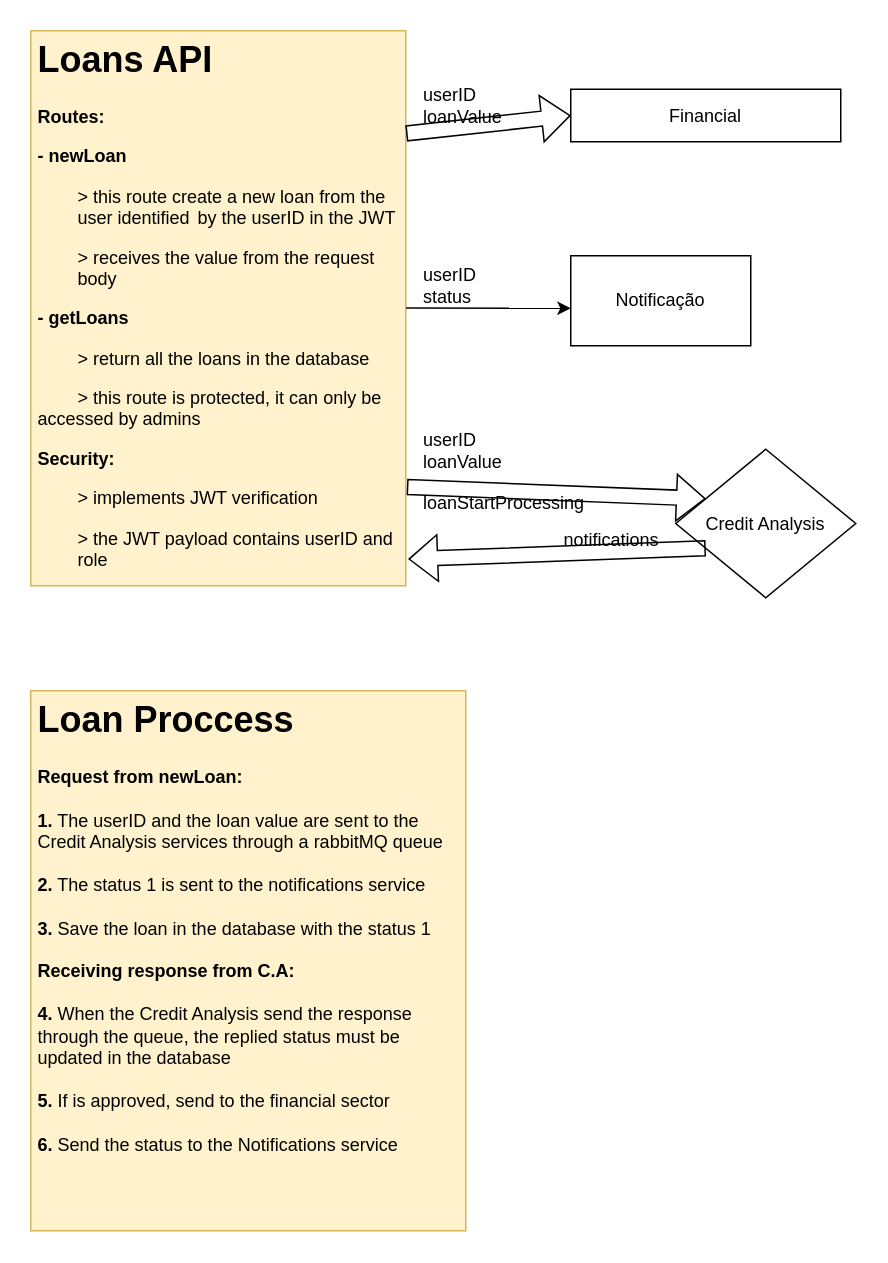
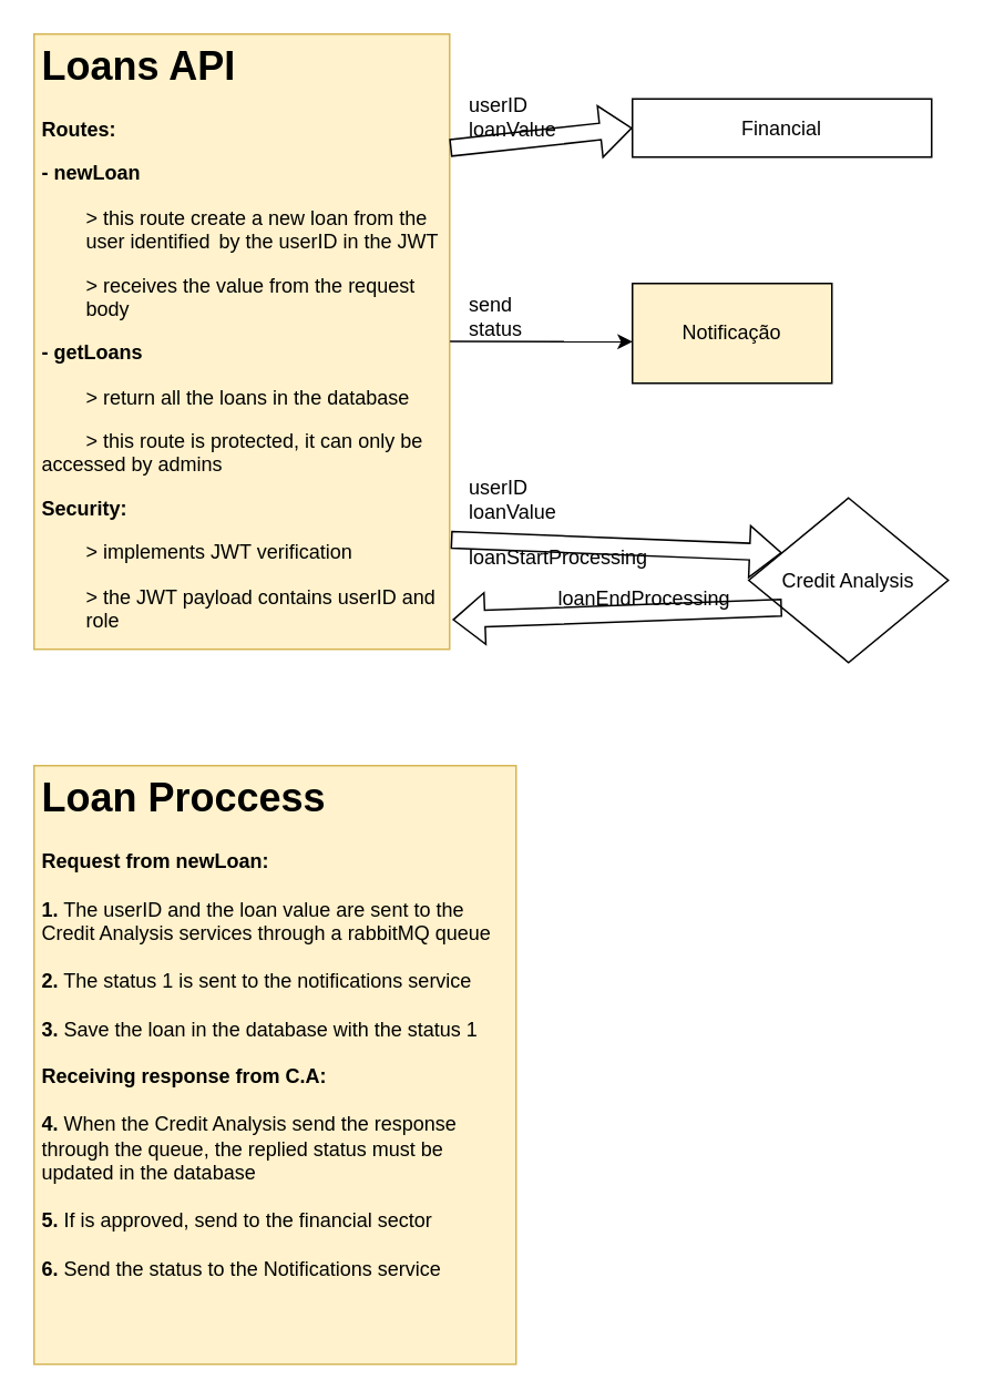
- <mxCell id="7" value="userID&lt;br&gt;status" style="text;html=1;align=left;verticalAlign=middle;resizable=0;points=[];autosize=1;strokeColor=none;fillColor=none;" vertex="1" parent="1"><mxGeometry x="280" y="170" width="60" height="40" as="geometry" /></mxCell>
+ <mxCell id="7" value="send&lt;br&gt;status" style="text;html=1;align=left;verticalAlign=middle;resizable=0;points=[];autosize=1;strokeColor=none;fillColor=none;" vertex="1" parent="1"><mxGeometry x="280" y="170" width="60" height="40" as="geometry" /></mxCell>
- <mxCell id="3" value="Notificação" style="rounded=0;whiteSpace=wrap;html=1;" parent="1" vertex="1"><mxGeometry x="380" y="170" width="120" height="60" as="geometry" /></mxCell>
+ <mxCell id="3" value="Notificação" style="rounded=0;whiteSpace=wrap;html=1;fillColor=#fff2cc;" parent="1" vertex="1"><mxGeometry x="380" y="170" width="120" height="60" as="geometry" /></mxCell>
- <mxCell id="12" value="notifications" style="text;html=1;align=right;verticalAlign=middle;resizable=0;points=[];autosize=1;strokeColor=none;fillColor=none;" vertex="1" parent="1"><mxGeometry x="310" y="345" width="130" height="30" as="geometry" /></mxCell>
+ <mxCell id="12" value="loanEndProcessing" style="text;html=1;align=right;verticalAlign=middle;resizable=0;points=[];autosize=1;strokeColor=none;fillColor=none;" vertex="1" parent="1"><mxGeometry x="310" y="345" width="130" height="30" as="geometry" /></mxCell>
